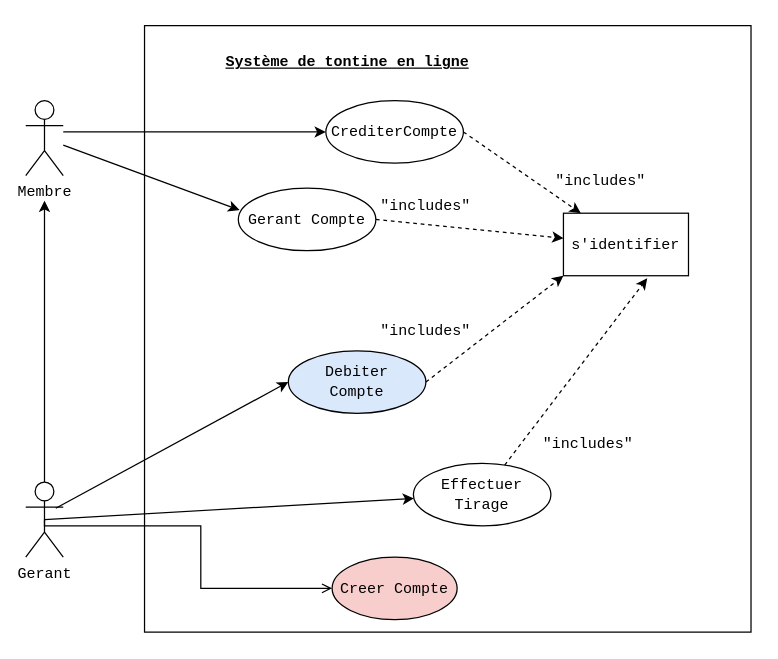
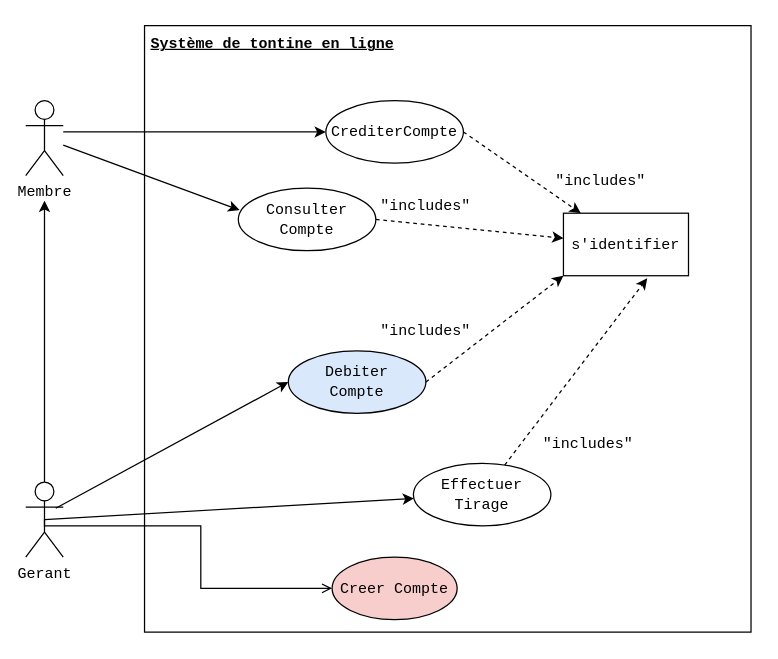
- <mxCell id="25" value="Système de tontine en ligne" style="text;html=1;strokeColor=none;fillColor=none;align=center;verticalAlign=middle;whiteSpace=wrap;rounded=0;fontFamily=Courier New;fontStyle=5" vertex="1" parent="1"><mxGeometry x="175" y="35" width="205" height="30" as="geometry" /></mxCell>
+ <mxCell id="25" value="Système de tontine en ligne" style="text;html=1;strokeColor=none;fillColor=none;align=center;verticalAlign=middle;whiteSpace=wrap;rounded=0;fontFamily=Courier New;fontStyle=5" vertex="1" parent="1"><mxGeometry x="115" y="20" width="205" height="30" as="geometry" /></mxCell>
- <mxCell id="17" value="&lt;font face=&quot;Courier New&quot;&gt;Gerant Compte&lt;/font&gt;" style="ellipse;whiteSpace=wrap;html=1;" vertex="1" parent="1"><mxGeometry x="190" y="150" width="110" height="50" as="geometry" /></mxCell>
+ <mxCell id="17" value="&lt;font face=&quot;Courier New&quot;&gt;Consulter Compte&lt;/font&gt;" style="ellipse;whiteSpace=wrap;html=1;" vertex="1" parent="1"><mxGeometry x="190" y="150" width="110" height="50" as="geometry" /></mxCell>
